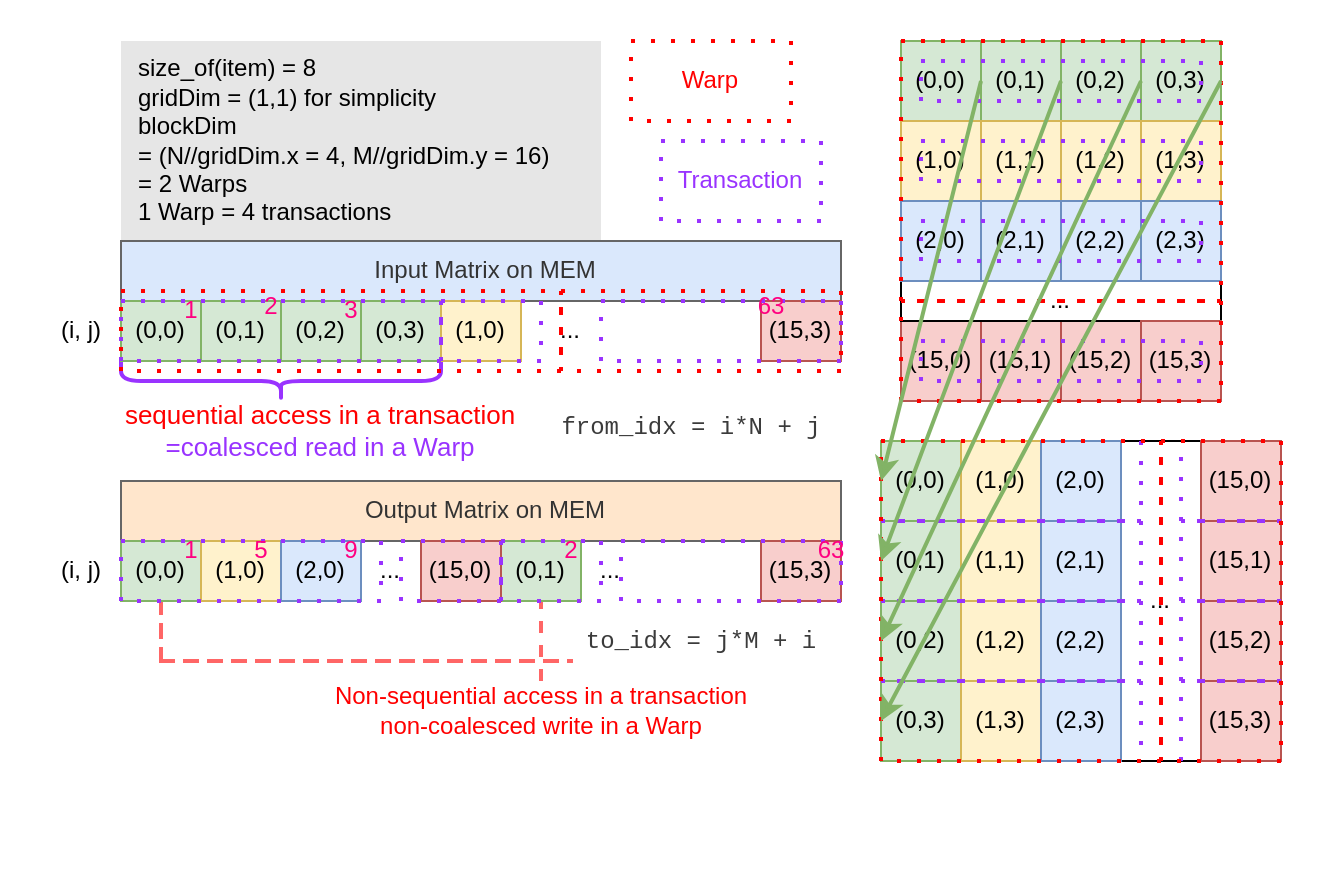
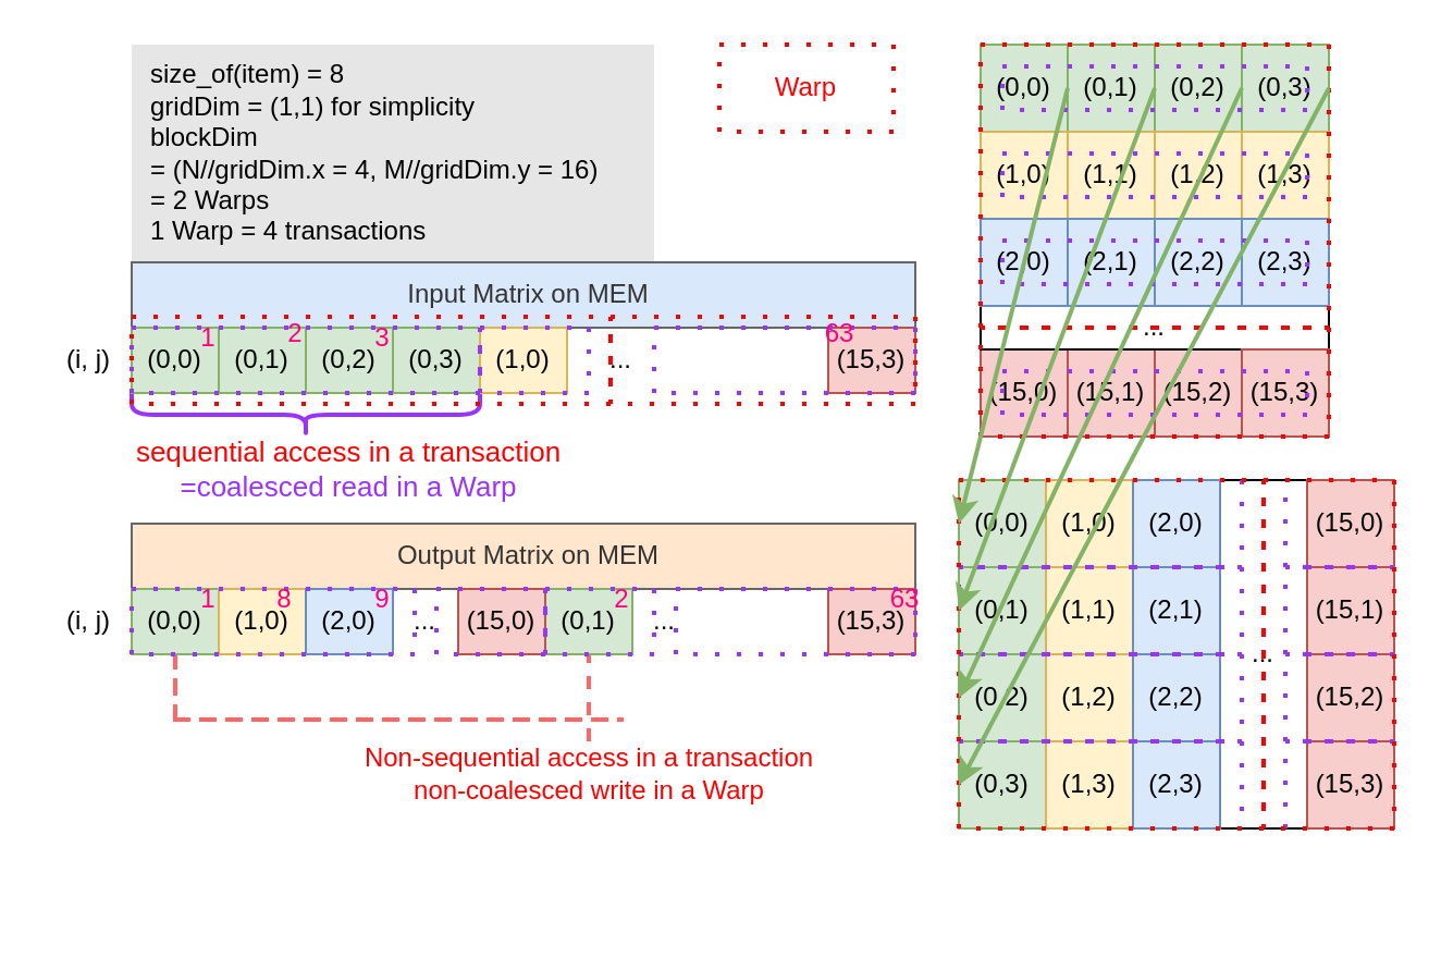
- <mxCell id="24" value="&lt;font style=&quot;color: rgb(255, 0, 0);&quot;&gt;Warp&lt;/font&gt;" style="rounded=0;whiteSpace=wrap;html=1;fillColor=none;dashed=1;dashPattern=1 4;strokeWidth=2;strokeColor=#FF0000;container=0;" parent="1" vertex="1"><mxGeometry x="315" y="20" width="80" height="40" as="geometry" /></mxCell>
+ <mxCell id="24" value="&lt;font style=&quot;color: rgb(255, 0, 0);&quot;&gt;Warp&lt;/font&gt;" style="rounded=0;whiteSpace=wrap;html=1;fillColor=none;dashed=1;dashPattern=1 4;strokeWidth=2;strokeColor=#FF0000;container=0;" parent="1" vertex="1"><mxGeometry x="330" y="20" width="80" height="40" as="geometry" /></mxCell>
- <mxCell id="25" value="&lt;font style=&quot;color: rgb(153, 51, 255);&quot;&gt;Transaction&lt;/font&gt;" style="rounded=0;whiteSpace=wrap;html=1;fillColor=none;dashed=1;dashPattern=1 4;strokeWidth=2;strokeColor=#9933FF;container=0;" parent="1" vertex="1"><mxGeometry x="330" y="70" width="80" height="40" as="geometry" /></mxCell>
- <mxCell id="107" value="&lt;div style=&quot;color: rgb(59, 59, 59); background-color: rgb(255, 255, 255); font-family: Menlo, Monaco, &amp;quot;Courier New&amp;quot;, monospace; line-height: 18px; white-space-collapse: preserve;&quot;&gt;&lt;span style=&quot;color: #3b3b3b;&quot;&gt;from_idx = i*N + j&lt;/span&gt;&lt;/div&gt;" style="text;html=1;align=center;verticalAlign=middle;resizable=0;points=[];autosize=1;strokeColor=none;fillColor=none;" parent="89" vertex="1"><mxGeometry x="250" y="78" width="150" height="30" as="geometry" /></mxCell>
- <mxCell id="21" value="&lt;span style=&quot;color: rgb(255, 0, 128);&quot;&gt;5&lt;/span&gt;" style="text;html=1;align=center;verticalAlign=middle;resizable=0;points=[];autosize=1;strokeColor=none;fillColor=none;" parent="1" vertex="1"><mxGeometry x="115" y="260" width="30" height="30" as="geometry" /></mxCell>
+ <mxCell id="21" value="&lt;span style=&quot;color: rgb(255, 0, 128);&quot;&gt;8&lt;/span&gt;" style="text;html=1;align=center;verticalAlign=middle;resizable=0;points=[];autosize=1;strokeColor=none;fillColor=none;" parent="1" vertex="1"><mxGeometry x="115" y="260" width="30" height="30" as="geometry" /></mxCell>
- <mxCell id="26" value="&lt;div style=&quot;color: rgb(59, 59, 59); background-color: rgb(255, 255, 255); font-family: Menlo, Monaco, &amp;quot;Courier New&amp;quot;, monospace; line-height: 18px; white-space-collapse: preserve;&quot;&gt;&lt;span style=&quot;color: #3b3b3b;&quot;&gt;to_idx = j*M + i&lt;/span&gt;&lt;/div&gt;" style="text;html=1;align=center;verticalAlign=middle;resizable=0;points=[];autosize=1;strokeColor=none;fillColor=none;" parent="1" vertex="1"><mxGeometry x="280" y="305" width="140" height="30" as="geometry" /></mxCell>
